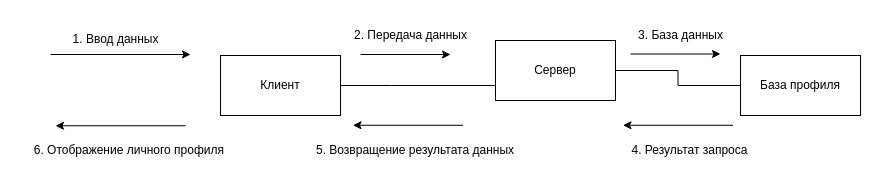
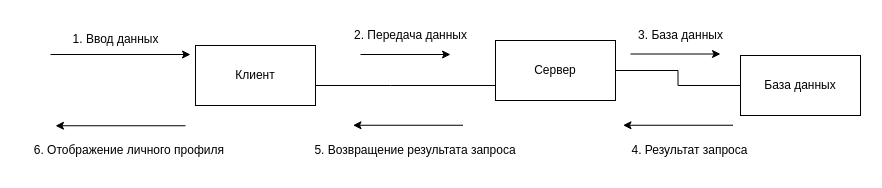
- <mxCell id="3" value="Клиент" style="rounded=0;whiteSpace=wrap;html=1;" vertex="1" parent="1"><mxGeometry x="220" y="55" width="120" height="60" as="geometry" /></mxCell>
+ <mxCell id="3" value="Клиент" style="rounded=0;whiteSpace=wrap;html=1;" vertex="1" parent="1"><mxGeometry x="195" y="45" width="120" height="60" as="geometry" /></mxCell>
- <mxCell id="10" value="База профиля" style="whiteSpace=wrap;html=1;rounded=0;" vertex="1" parent="1"><mxGeometry x="740" y="55" width="120" height="60" as="geometry" /></mxCell>
+ <mxCell id="10" value="База данных" style="whiteSpace=wrap;html=1;rounded=0;" vertex="1" parent="1"><mxGeometry x="740" y="55" width="120" height="60" as="geometry" /></mxCell>
- <mxCell id="18" value="5. Возвращение результата данных" style="text;html=1;strokeColor=none;fillColor=none;align=center;verticalAlign=middle;whiteSpace=wrap;rounded=0;" vertex="1" parent="1"><mxGeometry x="310" y="135.25" width="210" height="30" as="geometry" /></mxCell>
+ <mxCell id="18" value="5. Возвращение результата запроса" style="text;html=1;strokeColor=none;fillColor=none;align=center;verticalAlign=middle;whiteSpace=wrap;rounded=0;" vertex="1" parent="1"><mxGeometry x="310" y="135.25" width="210" height="30" as="geometry" /></mxCell>
